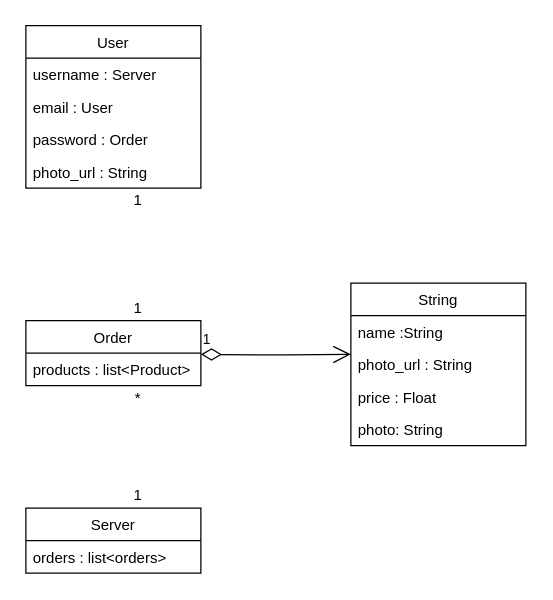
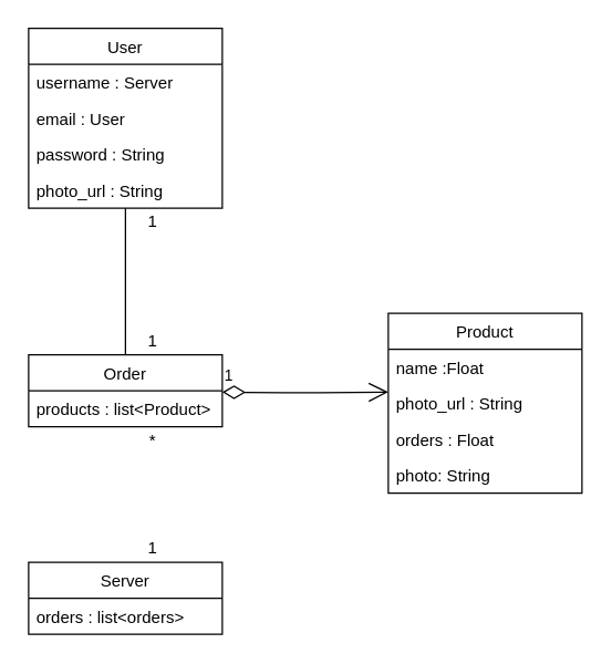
- <mxCell id="5" value="password : Order" style="text;strokeColor=none;fillColor=none;align=left;verticalAlign=top;spacingLeft=4;spacingRight=4;overflow=hidden;rotatable=0;points=[[0,0.5],[1,0.5]];portConstraint=eastwest;" vertex="1" parent="2"><mxGeometry y="78" width="140" height="26" as="geometry" /></mxCell>
+ <mxCell id="5" value="password : String" style="text;strokeColor=none;fillColor=none;align=left;verticalAlign=top;spacingLeft=4;spacingRight=4;overflow=hidden;rotatable=0;points=[[0,0.5],[1,0.5]];portConstraint=eastwest;" vertex="1" parent="2"><mxGeometry y="78" width="140" height="26" as="geometry" /></mxCell>
+ <mxCell id="14" value="" style="endArrow=none;html=1;strokeColor=#000000;entryX=0.5;entryY=1;entryDx=0;entryDy=0;exitX=0.5;exitY=0;exitDx=0;exitDy=0;" edge="1" parent="1" source="7" target="2"><mxGeometry width="50" height="50" relative="1" as="geometry"><mxPoint x="260" y="246" as="sourcePoint" /><mxPoint x="310" y="196" as="targetPoint" /></mxGeometry></mxCell>
- <mxCell id="9" value="String" style="swimlane;fontStyle=0;childLayout=stackLayout;horizontal=1;startSize=26;fillColor=none;horizontalStack=0;resizeParent=1;resizeParentMax=0;resizeLast=0;collapsible=1;marginBottom=0;" vertex="1" parent="1"><mxGeometry x="280" y="226" width="140" height="130" as="geometry" /></mxCell>
+ <mxCell id="9" value="Product" style="swimlane;fontStyle=0;childLayout=stackLayout;horizontal=1;startSize=26;fillColor=none;horizontalStack=0;resizeParent=1;resizeParentMax=0;resizeLast=0;collapsible=1;marginBottom=0;" vertex="1" parent="1"><mxGeometry x="280" y="226" width="140" height="130" as="geometry" /></mxCell>
- <mxCell id="10" value="name :String" style="text;strokeColor=none;fillColor=none;align=left;verticalAlign=top;spacingLeft=4;spacingRight=4;overflow=hidden;rotatable=0;points=[[0,0.5],[1,0.5]];portConstraint=eastwest;" vertex="1" parent="9"><mxGeometry y="26" width="140" height="26" as="geometry" /></mxCell>
+ <mxCell id="10" value="name :Float" style="text;strokeColor=none;fillColor=none;align=left;verticalAlign=top;spacingLeft=4;spacingRight=4;overflow=hidden;rotatable=0;points=[[0,0.5],[1,0.5]];portConstraint=eastwest;" vertex="1" parent="9"><mxGeometry y="26" width="140" height="26" as="geometry" /></mxCell>
- <mxCell id="12" value="price : Float" style="text;strokeColor=none;fillColor=none;align=left;verticalAlign=top;spacingLeft=4;spacingRight=4;overflow=hidden;rotatable=0;points=[[0,0.5],[1,0.5]];portConstraint=eastwest;" vertex="1" parent="9"><mxGeometry y="78" width="140" height="26" as="geometry" /></mxCell>
+ <mxCell id="12" value="orders : Float" style="text;strokeColor=none;fillColor=none;align=left;verticalAlign=top;spacingLeft=4;spacingRight=4;overflow=hidden;rotatable=0;points=[[0,0.5],[1,0.5]];portConstraint=eastwest;" vertex="1" parent="9"><mxGeometry y="78" width="140" height="26" as="geometry" /></mxCell>
